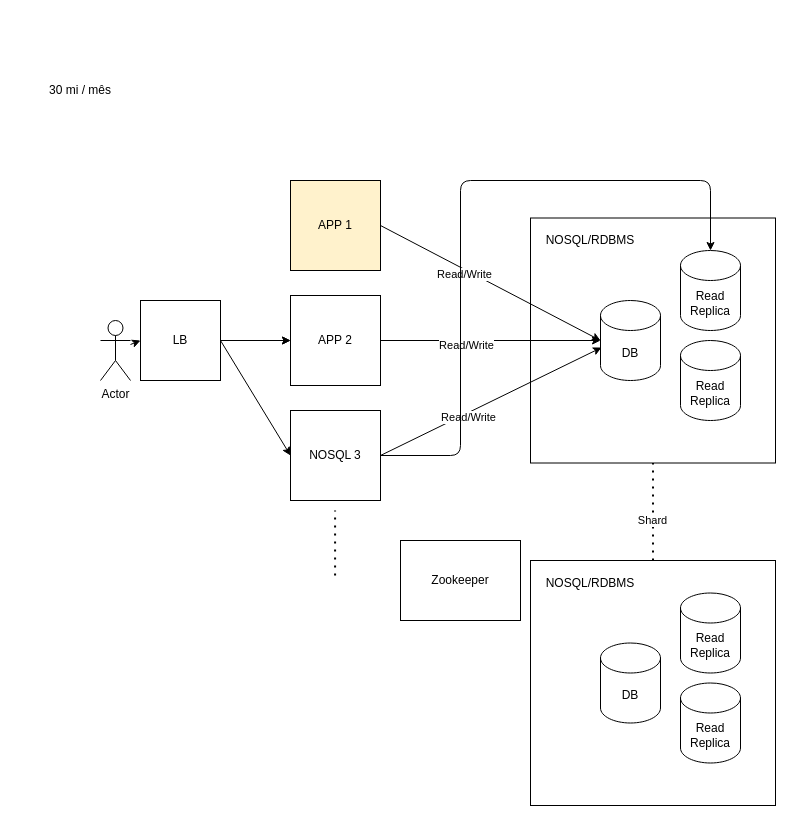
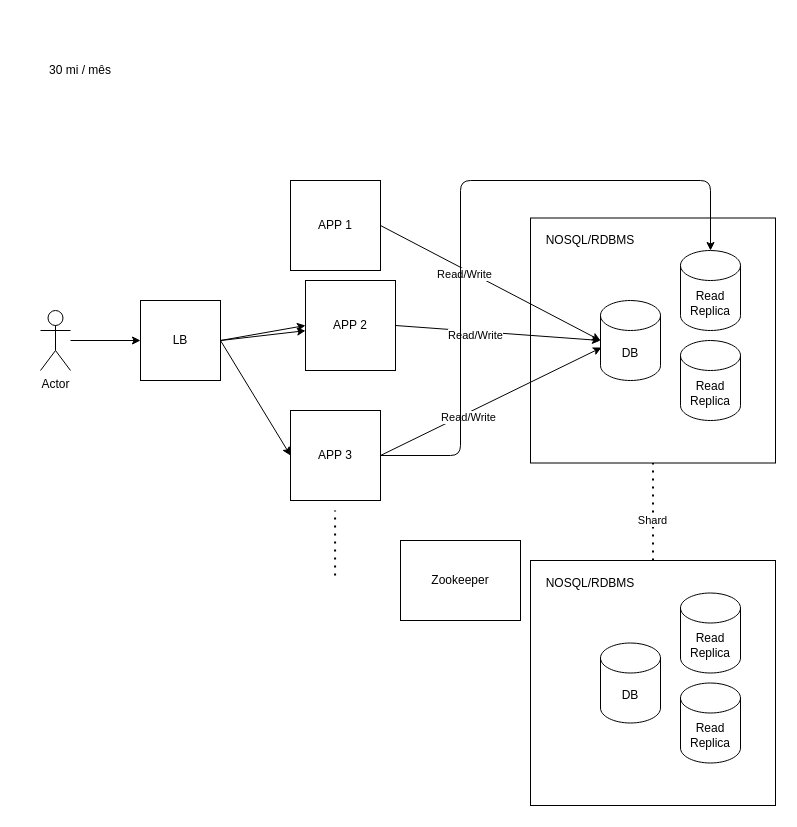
- <mxCell id="23" value="30 mi / mês" style="text;html=1;strokeColor=none;fillColor=none;align=center;verticalAlign=middle;whiteSpace=wrap;rounded=0;" vertex="1" parent="1"><mxGeometry x="20" y="40" width="120" height="100" as="geometry" /></mxCell>
+ <mxCell id="23" value="30 mi / mês" style="text;html=1;strokeColor=none;fillColor=none;align=center;verticalAlign=middle;whiteSpace=wrap;rounded=0;" vertex="1" parent="1"><mxGeometry x="20" y="20" width="120" height="100" as="geometry" /></mxCell>
- <mxCell id="13" value="&lt;div&gt;APP 1&lt;/div&gt;" style="whiteSpace=wrap;html=1;aspect=fixed;fillColor=#fff2cc;" vertex="1" parent="1"><mxGeometry x="290" y="180" width="90" height="90" as="geometry" /></mxCell>
+ <mxCell id="13" value="&lt;div&gt;APP 1&lt;/div&gt;" style="whiteSpace=wrap;html=1;aspect=fixed;" vertex="1" parent="1"><mxGeometry x="290" y="180" width="90" height="90" as="geometry" /></mxCell>
- <mxCell id="14" value="APP 2" style="whiteSpace=wrap;html=1;aspect=fixed;" vertex="1" parent="1"><mxGeometry x="290" y="295" width="90" height="90" as="geometry" /></mxCell>
+ <mxCell id="14" value="APP 2" style="whiteSpace=wrap;html=1;aspect=fixed;" vertex="1" parent="1"><mxGeometry x="305" y="280" width="90" height="90" as="geometry" /></mxCell>
- <mxCell id="8" value="Actor" style="shape=umlActor;verticalLabelPosition=bottom;verticalAlign=top;html=1;outlineConnect=0;" vertex="1" parent="1"><mxGeometry x="100" y="320" width="30" height="60" as="geometry" /></mxCell>
+ <mxCell id="8" value="Actor" style="shape=umlActor;verticalLabelPosition=bottom;verticalAlign=top;html=1;outlineConnect=0;" vertex="1" parent="1"><mxGeometry x="40" y="310" width="30" height="60" as="geometry" /></mxCell>
- <mxCell id="15" value="NOSQL 3" style="whiteSpace=wrap;html=1;aspect=fixed;" vertex="1" parent="1"><mxGeometry x="290" y="410" width="90" height="90" as="geometry" /></mxCell>
+ <mxCell id="15" value="APP 3" style="whiteSpace=wrap;html=1;aspect=fixed;" vertex="1" parent="1"><mxGeometry x="290" y="410" width="90" height="90" as="geometry" /></mxCell>
